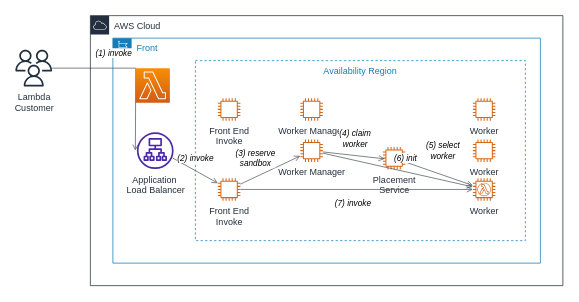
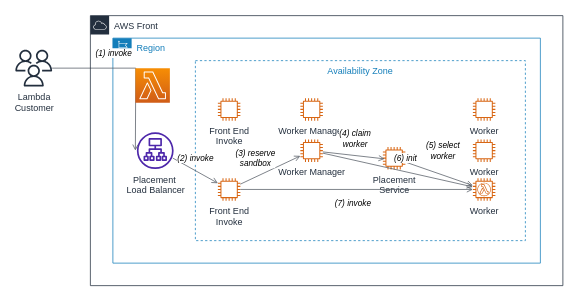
- <mxCell id="11" value="AWS Cloud" style="points=[[0,0],[0.25,0],[0.5,0],[0.75,0],[1,0],[1,0.25],[1,0.5],[1,0.75],[1,1],[0.75,1],[0.5,1],[0.25,1],[0,1],[0,0.75],[0,0.5],[0,0.25]];outlineConnect=0;gradientColor=none;html=1;whiteSpace=wrap;fontSize=12;fontStyle=0;container=1;pointerEvents=0;collapsible=0;recursiveResize=0;shape=mxgraph.aws4.group;grIcon=mxgraph.aws4.group_aws_cloud;strokeColor=#232F3E;fillColor=none;verticalAlign=top;align=left;spacingLeft=30;fontColor=#232F3E;dashed=0;" parent="1" vertex="1"><mxGeometry x="120" y="20" width="630" height="360" as="geometry" /></mxCell>
+ <mxCell id="11" value="AWS Front" style="points=[[0,0],[0.25,0],[0.5,0],[0.75,0],[1,0],[1,0.25],[1,0.5],[1,0.75],[1,1],[0.75,1],[0.5,1],[0.25,1],[0,1],[0,0.75],[0,0.5],[0,0.25]];outlineConnect=0;gradientColor=none;html=1;whiteSpace=wrap;fontSize=12;fontStyle=0;container=1;pointerEvents=0;collapsible=0;recursiveResize=0;shape=mxgraph.aws4.group;grIcon=mxgraph.aws4.group_aws_cloud;strokeColor=#232F3E;fillColor=none;verticalAlign=top;align=left;spacingLeft=30;fontColor=#232F3E;dashed=0;" parent="1" vertex="1"><mxGeometry x="120" y="20" width="630" height="360" as="geometry" /></mxCell>
- <mxCell id="2" value="Front" style="points=[[0,0],[0.25,0],[0.5,0],[0.75,0],[1,0],[1,0.25],[1,0.5],[1,0.75],[1,1],[0.75,1],[0.5,1],[0.25,1],[0,1],[0,0.75],[0,0.5],[0,0.25]];outlineConnect=0;gradientColor=none;html=1;whiteSpace=wrap;fontSize=12;fontStyle=0;shape=mxgraph.aws4.group;grIcon=mxgraph.aws4.group_region;strokeColor=#147EBA;fillColor=none;verticalAlign=top;align=left;spacingLeft=30;fontColor=#147EBA;dashed=0;" parent="1" vertex="1"><mxGeometry x="150" y="50" width="570" height="300" as="geometry" /></mxCell>
+ <mxCell id="2" value="Region" style="points=[[0,0],[0.25,0],[0.5,0],[0.75,0],[1,0],[1,0.25],[1,0.5],[1,0.75],[1,1],[0.75,1],[0.5,1],[0.25,1],[0,1],[0,0.75],[0,0.5],[0,0.25]];outlineConnect=0;gradientColor=none;html=1;whiteSpace=wrap;fontSize=12;fontStyle=0;shape=mxgraph.aws4.group;grIcon=mxgraph.aws4.group_region;strokeColor=#147EBA;fillColor=none;verticalAlign=top;align=left;spacingLeft=30;fontColor=#147EBA;dashed=0;" parent="1" vertex="1"><mxGeometry x="150" y="50" width="570" height="300" as="geometry" /></mxCell>
- <mxCell id="3" value="Availability Region" style="fillColor=none;strokeColor=#147EBA;dashed=1;verticalAlign=top;fontStyle=0;fontColor=#147EBA;" parent="1" vertex="1"><mxGeometry x="260" y="80" width="440" height="240" as="geometry" /></mxCell>
+ <mxCell id="3" value="Availability Zone" style="fillColor=none;strokeColor=#147EBA;dashed=1;verticalAlign=top;fontStyle=0;fontColor=#147EBA;" parent="1" vertex="1"><mxGeometry x="260" y="80" width="440" height="240" as="geometry" /></mxCell>
- <mxCell id="8" value="Application&amp;nbsp;&lt;br&gt;Load Balancer" style="sketch=0;outlineConnect=0;fontColor=#232F3E;gradientColor=none;fillColor=#4D27AA;strokeColor=none;dashed=0;verticalLabelPosition=bottom;verticalAlign=top;align=center;html=1;fontSize=12;fontStyle=0;aspect=fixed;pointerEvents=1;shape=mxgraph.aws4.application_load_balancer;" parent="1" vertex="1"><mxGeometry x="182" y="175.5" width="49" height="49" as="geometry" /></mxCell>
+ <mxCell id="8" value="Placement&amp;nbsp;&lt;br&gt;Load Balancer" style="sketch=0;outlineConnect=0;fontColor=#232F3E;gradientColor=none;fillColor=#4D27AA;strokeColor=none;dashed=0;verticalLabelPosition=bottom;verticalAlign=top;align=center;html=1;fontSize=12;fontStyle=0;aspect=fixed;pointerEvents=1;shape=mxgraph.aws4.application_load_balancer;" parent="1" vertex="1"><mxGeometry x="182" y="175.5" width="49" height="49" as="geometry" /></mxCell>
